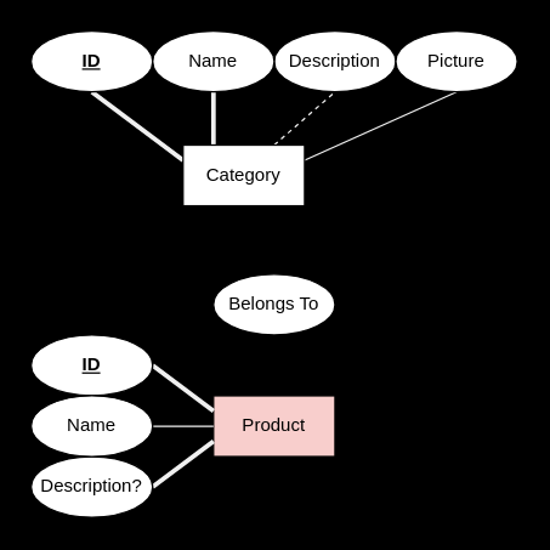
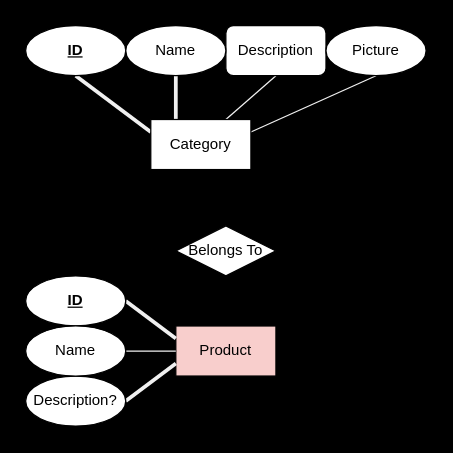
- <mxCell id="18" value="Description" style="ellipse;whiteSpace=wrap;html=1;" parent="1" vertex="1"><mxGeometry x="180" y="20" width="80" height="40" as="geometry" /></mxCell>
+ <mxCell id="18" value="Description" style="whiteSpace=wrap;html=1;rounded=1;" parent="1" vertex="1"><mxGeometry x="180" y="20" width="80" height="40" as="geometry" /></mxCell>
- <mxCell id="13" style="edgeStyle=none;rounded=0;orthogonalLoop=1;jettySize=auto;html=1;exitX=0.75;exitY=0;exitDx=0;exitDy=0;entryX=0.5;entryY=1;entryDx=0;entryDy=0;startArrow=none;startFill=0;endArrow=none;endFill=0;strokeColor=#f0f0f0;strokeWidth=1;dashed=1;" parent="1" source="16" target="18" edge="1"><mxGeometry relative="1" as="geometry" /></mxCell>
+ <mxCell id="13" style="edgeStyle=none;rounded=0;orthogonalLoop=1;jettySize=auto;html=1;exitX=0.75;exitY=0;exitDx=0;exitDy=0;entryX=0.5;entryY=1;entryDx=0;entryDy=0;startArrow=none;startFill=0;endArrow=none;endFill=0;strokeColor=#f0f0f0;strokeWidth=1;" parent="1" source="16" target="18" edge="1"><mxGeometry relative="1" as="geometry" /></mxCell>
- <mxCell id="10" value="" style="edgeStyle=orthogonalEdgeStyle;rounded=0;orthogonalLoop=1;jettySize=auto;html=1;endArrow=none;endFill=0;dashed=1;" edge="1" parent="1" source="11" target="16"><mxGeometry relative="1" as="geometry" /></mxCell>
+ <mxCell id="10" value="" style="edgeStyle=orthogonalEdgeStyle;rounded=0;orthogonalLoop=1;jettySize=auto;html=1;endArrow=none;endFill=0;" edge="1" parent="1" source="11" target="16"><mxGeometry relative="1" as="geometry" /></mxCell>
- <mxCell id="11" value="Belongs To" style="ellipse;whiteSpace=wrap;html=1;" parent="1" vertex="1"><mxGeometry x="140" y="180" width="80" height="40" as="geometry" /></mxCell>
+ <mxCell id="11" value="Belongs To" style="rhombus;whiteSpace=wrap;html=1;" parent="1" vertex="1"><mxGeometry x="140" y="180" width="80" height="40" as="geometry" /></mxCell>
